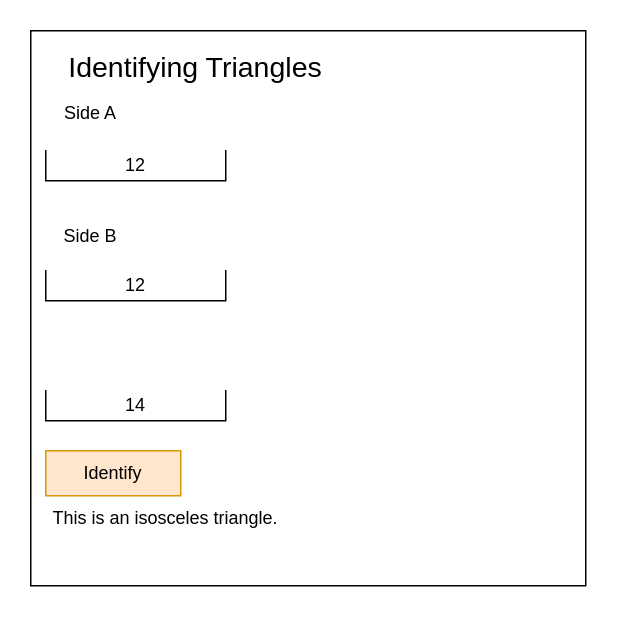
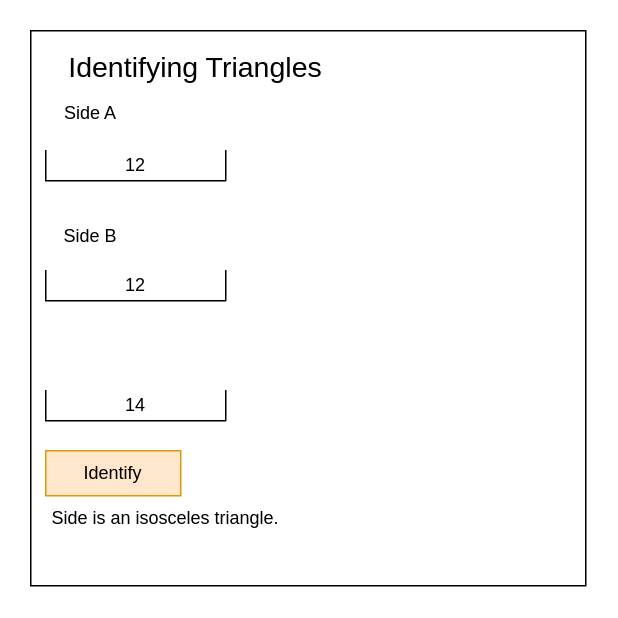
- <mxCell id="10" value="This is an isosceles triangle." style="text;html=1;strokeColor=none;fillColor=none;align=center;verticalAlign=middle;whiteSpace=wrap;rounded=0;fontSize=12;fontColor=#000000;" vertex="1" parent="1"><mxGeometry x="20" y="330" width="180" height="30" as="geometry" /></mxCell>
+ <mxCell id="10" value="Side is an isosceles triangle." style="text;html=1;strokeColor=none;fillColor=none;align=center;verticalAlign=middle;whiteSpace=wrap;rounded=0;fontSize=12;fontColor=#000000;" vertex="1" parent="1"><mxGeometry x="20" y="330" width="180" height="30" as="geometry" /></mxCell>
